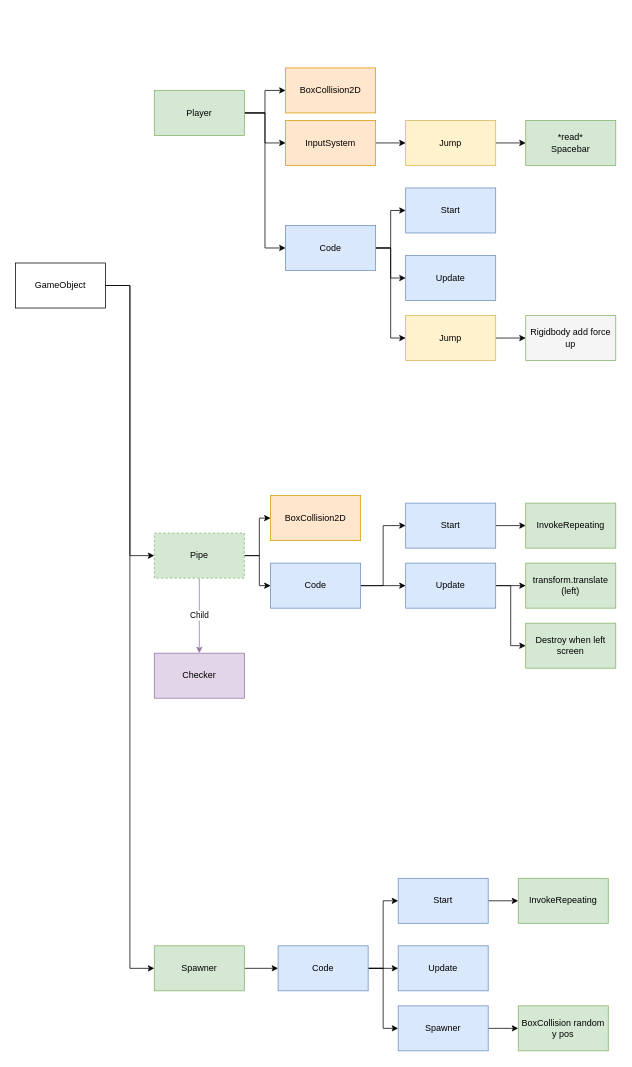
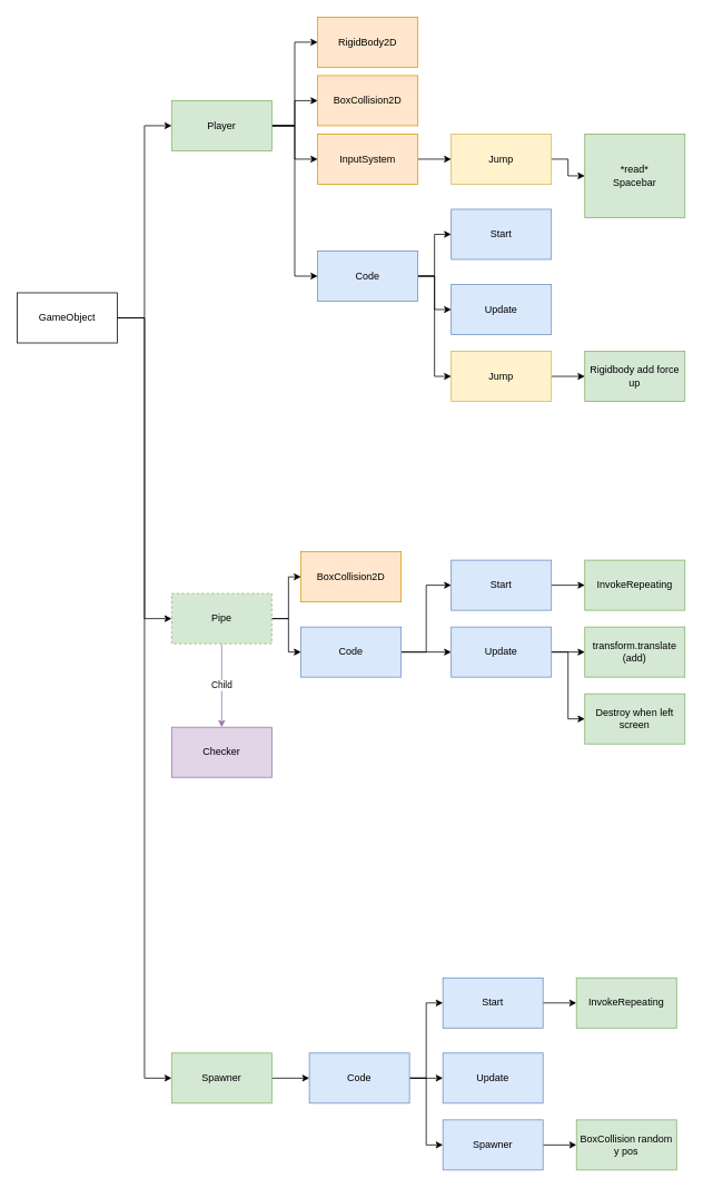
+ <mxCell id="6" style="edgeStyle=orthogonalEdgeStyle;rounded=0;orthogonalLoop=1;jettySize=auto;html=1;exitX=1;exitY=0.5;exitDx=0;exitDy=0;entryX=0;entryY=0.5;entryDx=0;entryDy=0;" edge="1" parent="1" source="10" target="15"><mxGeometry relative="1" as="geometry" /></mxCell>
+ <mxCell id="15" value="RigidBody2D" style="rounded=0;whiteSpace=wrap;html=1;fillColor=#ffe6cc;strokeColor=#d79b00;" vertex="1" parent="1"><mxGeometry x="380" y="20" width="120" height="60" as="geometry" /></mxCell>
+ <mxCell id="2" style="edgeStyle=orthogonalEdgeStyle;rounded=0;orthogonalLoop=1;jettySize=auto;html=1;exitX=1;exitY=0.5;exitDx=0;exitDy=0;entryX=0;entryY=0.5;entryDx=0;entryDy=0;" edge="1" parent="1" source="5" target="10"><mxGeometry relative="1" as="geometry" /></mxCell>
- <mxCell id="25" value="*read*&lt;br&gt;Spacebar" style="rounded=0;whiteSpace=wrap;html=1;fillColor=#d5e8d4;strokeColor=#82b366;" vertex="1" parent="1"><mxGeometry x="700" y="160" width="120" height="60" as="geometry" /></mxCell>
+ <mxCell id="25" value="*read*&lt;br&gt;Spacebar" style="rounded=0;whiteSpace=wrap;html=1;fillColor=#d5e8d4;strokeColor=#82b366;" vertex="1" parent="1"><mxGeometry x="700" y="160" width="120" height="100" as="geometry" /></mxCell>
- <mxCell id="40" value="Rigidbody add force up" style="rounded=0;whiteSpace=wrap;html=1;fillColor=#f5f5f5;strokeColor=#82b366;" vertex="1" parent="1"><mxGeometry x="700" y="420" width="120" height="60" as="geometry" /></mxCell>
+ <mxCell id="40" value="Rigidbody add force up" style="rounded=0;whiteSpace=wrap;html=1;fillColor=#d5e8d4;strokeColor=#82b366;" vertex="1" parent="1"><mxGeometry x="700" y="420" width="120" height="60" as="geometry" /></mxCell>
- <mxCell id="37" value="transform.translate&lt;br&gt;(left)" style="rounded=0;whiteSpace=wrap;html=1;fillColor=#d5e8d4;strokeColor=#82b366;" vertex="1" parent="1"><mxGeometry x="700" y="750" width="120" height="60" as="geometry" /></mxCell>
+ <mxCell id="37" value="transform.translate&lt;br&gt;(add)" style="rounded=0;whiteSpace=wrap;html=1;fillColor=#d5e8d4;strokeColor=#82b366;" vertex="1" parent="1"><mxGeometry x="700" y="750" width="120" height="60" as="geometry" /></mxCell>
